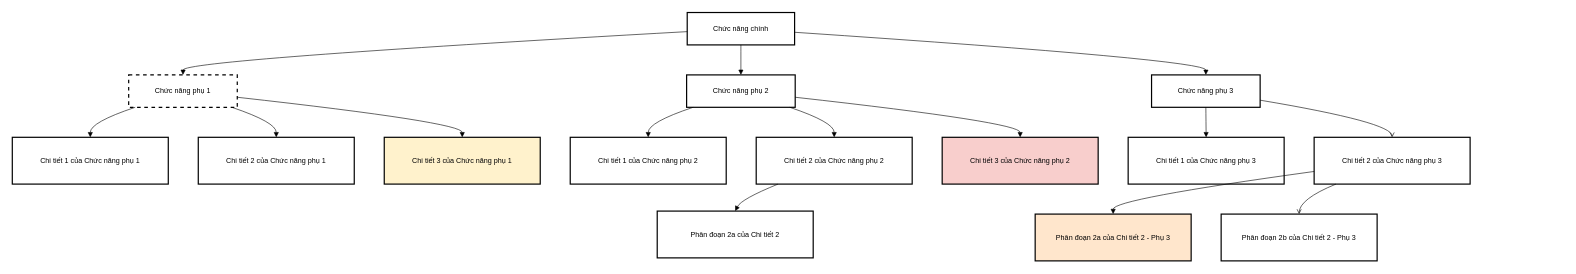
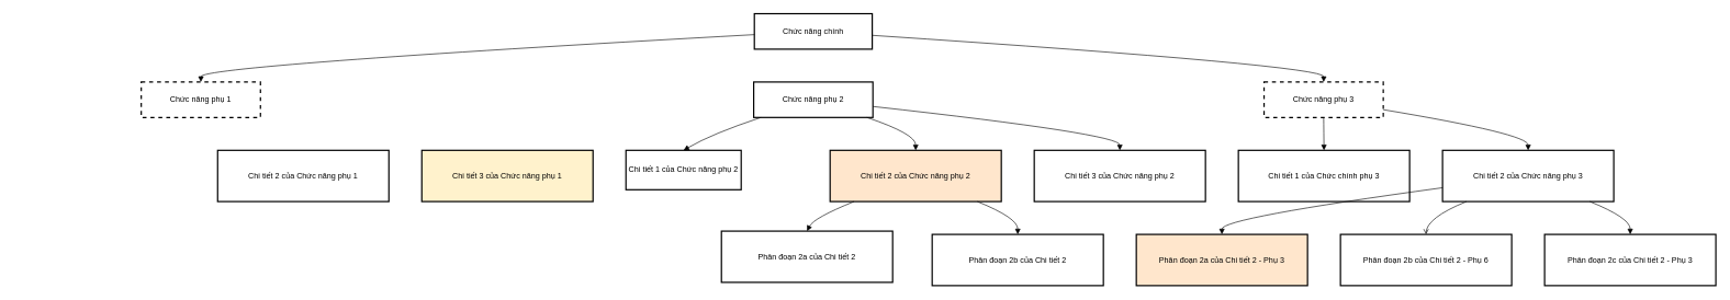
- <mxCell id="20" value="" style="curved=1;startArrow=none;endArrow=block;exitX=0.5;exitY=1;entryX=0.5;entryY=0;" edge="1" parent="1" source="2" target="4"><mxGeometry relative="1" as="geometry"><Array as="points" /></mxGeometry></mxCell>
- <mxCell id="5" value="Chức năng phụ 3" style="whiteSpace=wrap;strokeWidth=2;" vertex="1" parent="1"><mxGeometry x="1919" y="124" width="181" height="54" as="geometry" /></mxCell>
+ <mxCell id="5" value="Chức năng phụ 3" style="whiteSpace=wrap;strokeWidth=2;dashed=1;" vertex="1" parent="1"><mxGeometry x="1919" y="124" width="181" height="54" as="geometry" /></mxCell>
- <mxCell id="24" value="" style="curved=1;startArrow=none;endArrow=block;exitX=1;exitY=0.69;entryX=0.5;entryY=0;" edge="1" parent="1" source="3" target="8"><mxGeometry relative="1" as="geometry"><Array as="points"><mxPoint x="770" y="203" /></Array></mxGeometry></mxCell>
- <mxCell id="23" value="" style="curved=1;startArrow=none;endArrow=block;exitX=0.95;exitY=1;entryX=0.5;entryY=0;" edge="1" parent="1" source="3" target="7"><mxGeometry relative="1" as="geometry"><Array as="points"><mxPoint x="460" y="203" /></Array></mxGeometry></mxCell>
- <mxCell id="22" value="" style="curved=1;startArrow=none;endArrow=block;exitX=0.06;exitY=1;entryX=0.5;entryY=0;" edge="1" parent="1" source="3" target="6"><mxGeometry relative="1" as="geometry"><Array as="points"><mxPoint x="150" y="203" /></Array></mxGeometry></mxCell>
- <mxCell id="31" value="" style="curved=1;startArrow=none;endArrow=open;exitX=1;exitY=0.78;entryX=0.5;entryY=0;" edge="1" parent="1" source="5" target="15"><mxGeometry relative="1" as="geometry"><Array as="points"><mxPoint x="2320" y="203" /></Array></mxGeometry></mxCell>
+ <mxCell id="31" value="" style="curved=1;startArrow=none;endArrow=block;exitX=1;exitY=0.78;entryX=0.5;entryY=0;" edge="1" parent="1" source="5" target="15"><mxGeometry relative="1" as="geometry"><Array as="points"><mxPoint x="2320" y="203" /></Array></mxGeometry></mxCell>
- <mxCell id="6" value="Chi tiết 1 của Chức năng phụ 1" style="whiteSpace=wrap;strokeWidth=2;" vertex="1" parent="1"><mxGeometry x="20" y="228" width="260" height="78" as="geometry" /></mxCell>
- <mxCell id="9" value="Chi tiết 1 của Chức năng phụ 2" style="whiteSpace=wrap;strokeWidth=2;" vertex="1" parent="1"><mxGeometry x="950" y="228" width="260" height="78" as="geometry" /></mxCell>
+ <mxCell id="9" value="Chi tiết 1 của Chức năng phụ 2" style="whiteSpace=wrap;strokeWidth=2;" vertex="1" parent="1"><mxGeometry x="950" y="228" width="175" height="60" as="geometry" /></mxCell>
- <mxCell id="10" value="Chi tiết 2 của Chức năng phụ 2" style="whiteSpace=wrap;strokeWidth=2;" vertex="1" parent="1"><mxGeometry x="1260" y="228" width="260" height="78" as="geometry" /></mxCell>
+ <mxCell id="10" value="Chi tiết 2 của Chức năng phụ 2" style="whiteSpace=wrap;strokeWidth=2;fillColor=#ffe6cc;" vertex="1" parent="1"><mxGeometry x="1260" y="228" width="260" height="78" as="geometry" /></mxCell>
- <mxCell id="11" value="Chi tiết 3 của Chức năng phụ 2" style="whiteSpace=wrap;strokeWidth=2;fillColor=#f8cecc;" vertex="1" parent="1"><mxGeometry x="1570" y="228" width="260" height="78" as="geometry" /></mxCell>
+ <mxCell id="11" value="Chi tiết 3 của Chức năng phụ 2" style="whiteSpace=wrap;strokeWidth=2;" vertex="1" parent="1"><mxGeometry x="1570" y="228" width="260" height="78" as="geometry" /></mxCell>
- <mxCell id="14" value="Chi tiết 1 của Chức năng phụ 3" style="whiteSpace=wrap;strokeWidth=2;" vertex="1" parent="1"><mxGeometry x="1880" y="228" width="260" height="78" as="geometry" /></mxCell>
+ <mxCell id="14" value="Chi tiết 1 của Chức chính phụ 3" style="whiteSpace=wrap;strokeWidth=2;" vertex="1" parent="1"><mxGeometry x="1880" y="228" width="260" height="78" as="geometry" /></mxCell>
+ <mxCell id="29" value="" style="curved=1;startArrow=none;endArrow=block;exitX=0.86;exitY=1;entryX=0.5;entryY=0;" edge="1" parent="1" source="10" target="13"><mxGeometry relative="1" as="geometry"><Array as="points"><mxPoint x="1545" y="331" /></Array></mxGeometry></mxCell>
+ <mxCell id="34" value="" style="curved=1;startArrow=none;endArrow=block;exitX=0.86;exitY=1;entryX=0.5;entryY=0;" edge="1" parent="1" source="15" target="18"><mxGeometry relative="1" as="geometry"><Array as="points"><mxPoint x="2475" y="331" /></Array></mxGeometry></mxCell>
+ <mxCell id="13" value="Phân đoạn 2b của Chi tiết 2" style="whiteSpace=wrap;strokeWidth=2;" vertex="1" parent="1"><mxGeometry x="1415" y="356" width="260" height="78" as="geometry" /></mxCell>
- <mxCell id="17" value="Phân đoạn 2b của Chi tiết 2 - Phụ 3" style="whiteSpace=wrap;strokeWidth=2;" vertex="1" parent="1"><mxGeometry x="2035" y="356" width="260" height="78" as="geometry" /></mxCell>
+ <mxCell id="17" value="Phân đoạn 2b của Chi tiết 2 - Phụ 6" style="whiteSpace=wrap;strokeWidth=2;" vertex="1" parent="1"><mxGeometry x="2035" y="356" width="260" height="78" as="geometry" /></mxCell>
+ <mxCell id="18" value="Phân đoạn 2c của Chi tiết 2 - Phụ 3" style="whiteSpace=wrap;strokeWidth=2;" vertex="1" parent="1"><mxGeometry x="2345" y="356" width="260" height="78" as="geometry" /></mxCell>
